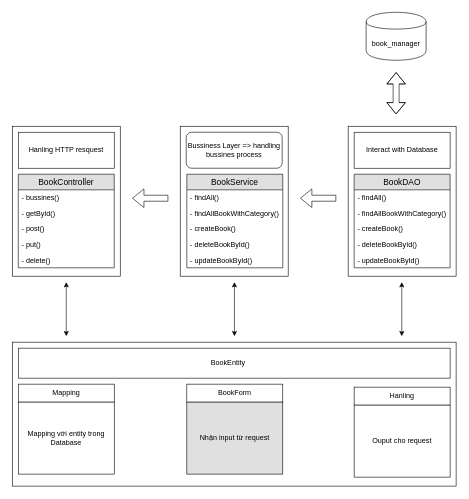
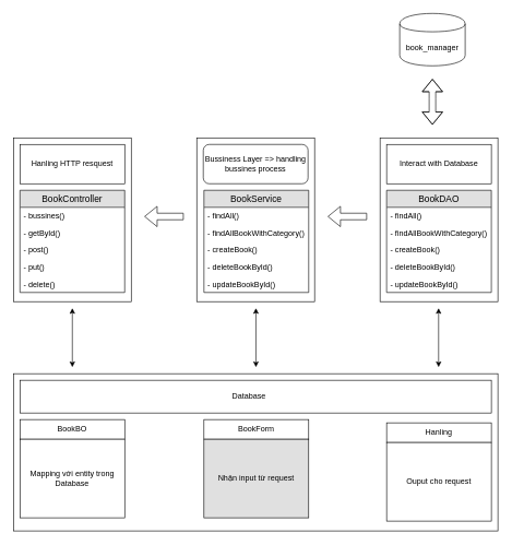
- <mxCell id="32" value="BookEntity" style="text;html=1;strokeColor=none;fillColor=none;align=center;verticalAlign=middle;whiteSpace=wrap;rounded=0;" vertex="1" parent="1"><mxGeometry x="360" y="595" width="40" height="20" as="geometry" /></mxCell>
+ <mxCell id="32" value="Database" style="text;html=1;strokeColor=none;fillColor=none;align=center;verticalAlign=middle;whiteSpace=wrap;rounded=0;" vertex="1" parent="1"><mxGeometry x="360" y="595" width="40" height="20" as="geometry" /></mxCell>
- <mxCell id="34" value="Mapping" style="rounded=0;whiteSpace=wrap;html=1;" vertex="1" parent="33"><mxGeometry width="160" height="30" as="geometry" /></mxCell>
+ <mxCell id="34" value="BookBO" style="rounded=0;whiteSpace=wrap;html=1;" vertex="1" parent="33"><mxGeometry width="160" height="30" as="geometry" /></mxCell>
